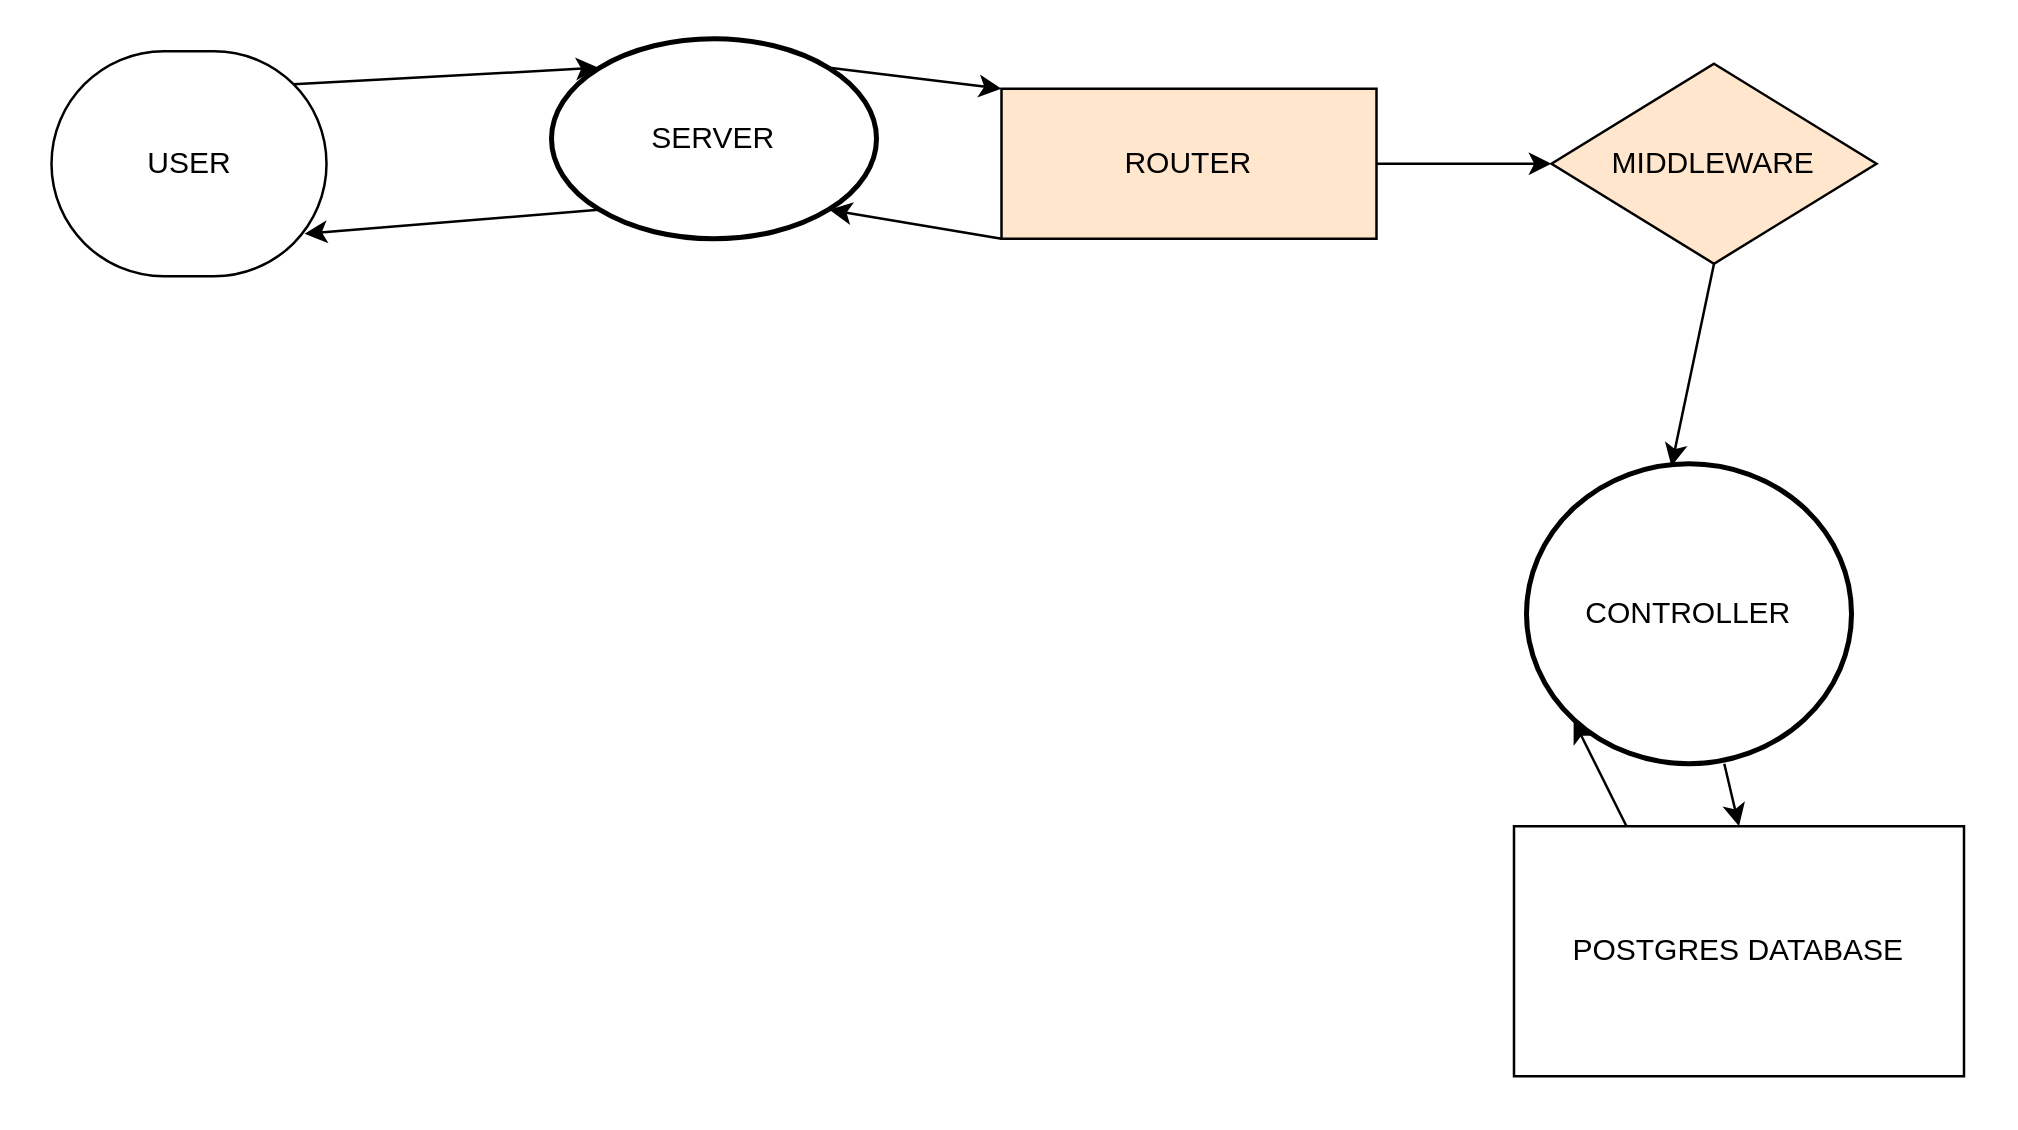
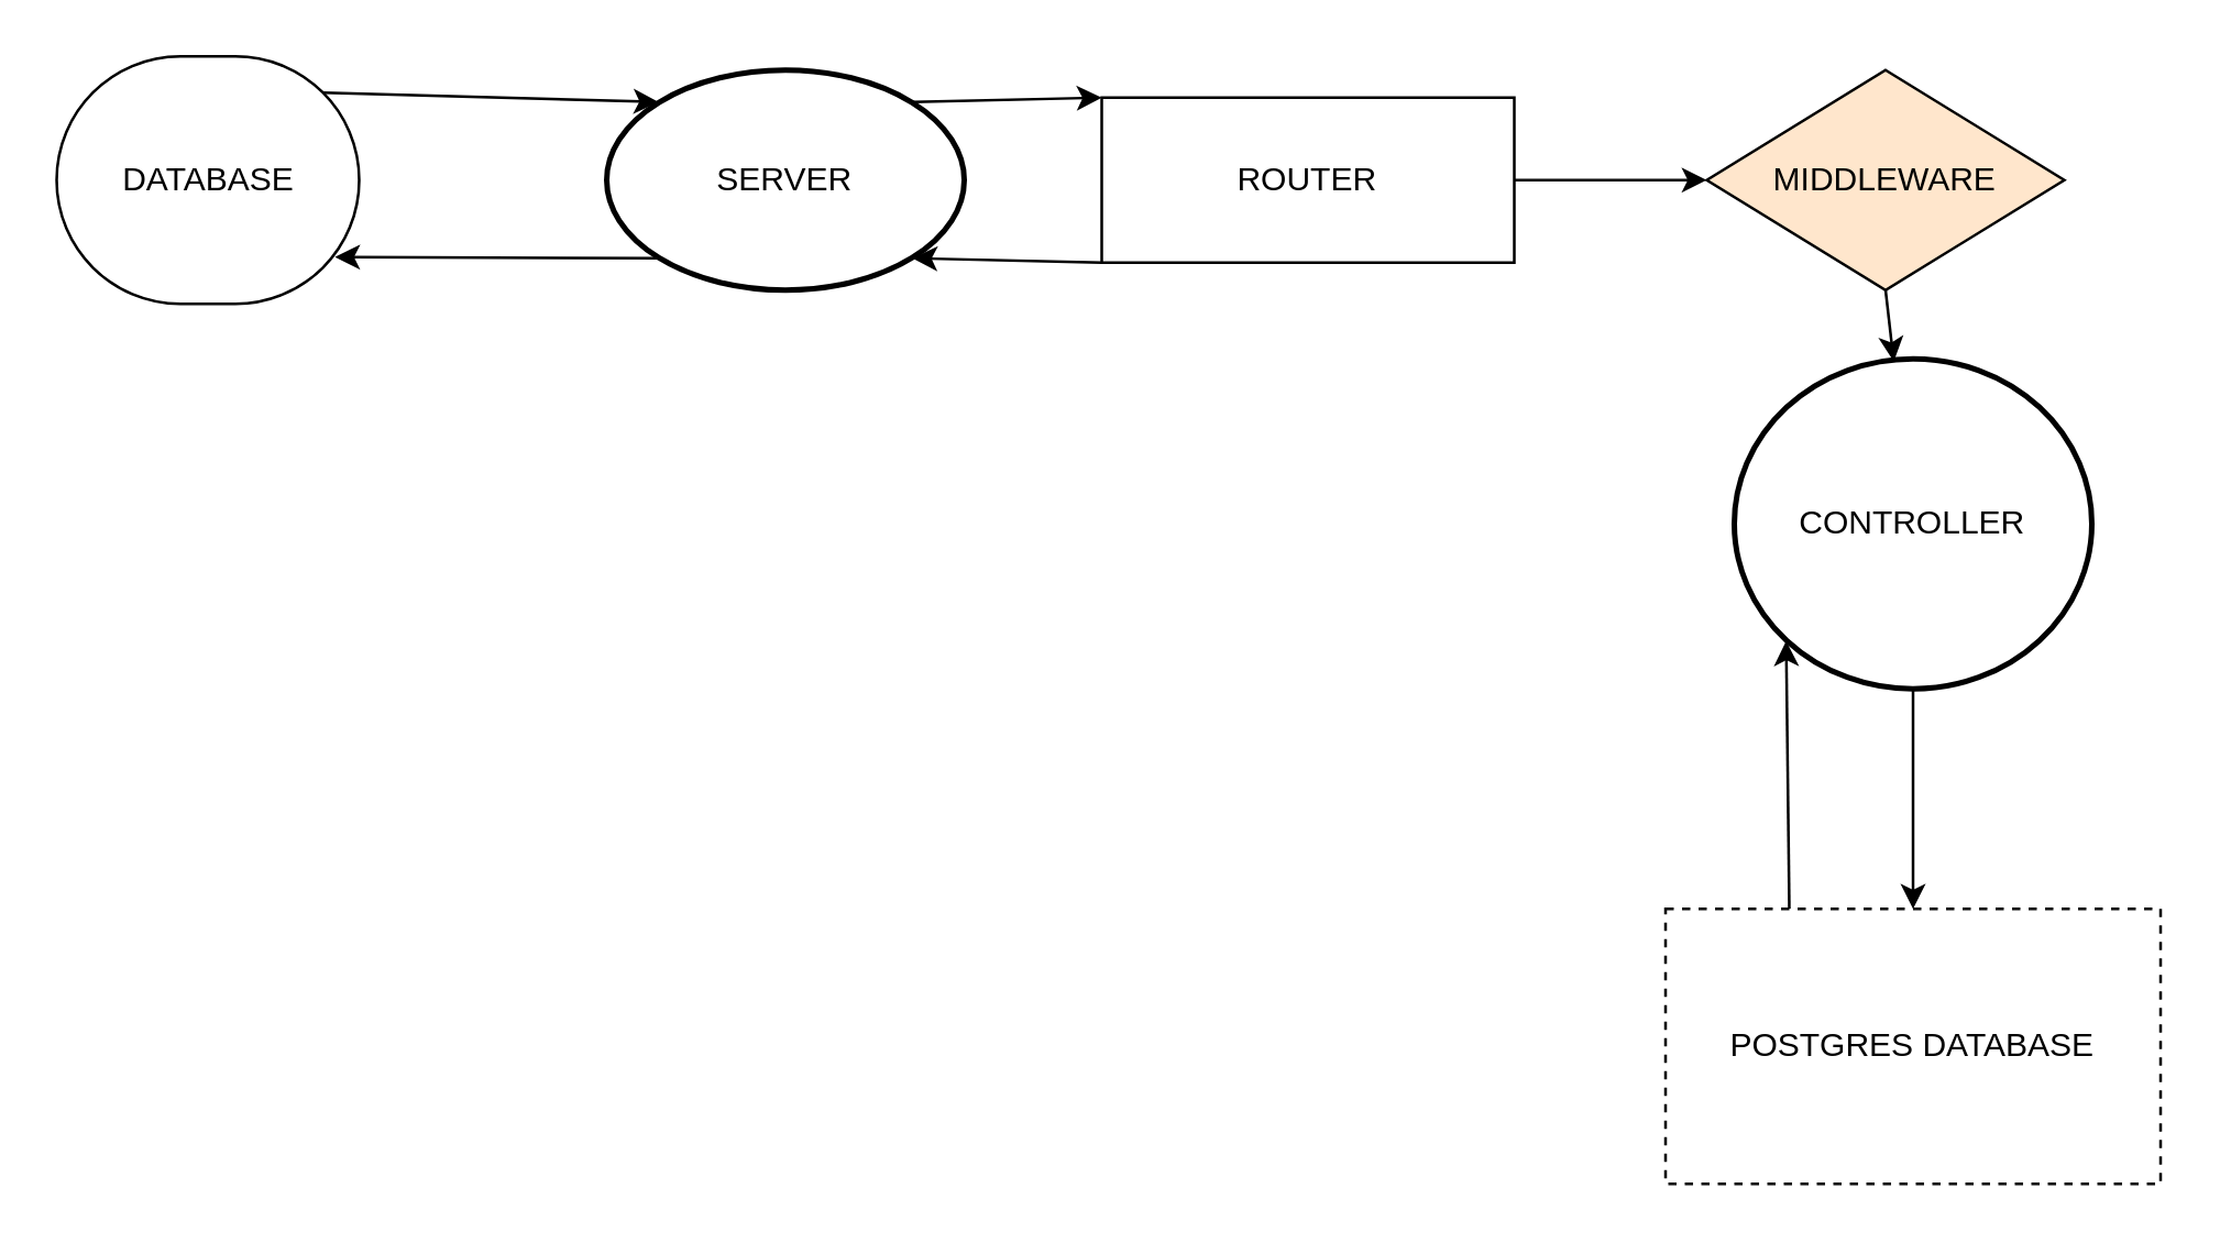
- <mxCell id="4" value="SERVER" style="strokeWidth=2;html=1;shape=mxgraph.flowchart.start_1;whiteSpace=wrap;" vertex="1" parent="1"><mxGeometry x="220" y="15" width="130" height="80" as="geometry" /></mxCell>
+ <mxCell id="4" value="SERVER" style="strokeWidth=2;html=1;shape=mxgraph.flowchart.start_1;whiteSpace=wrap;" vertex="1" parent="1"><mxGeometry x="220" y="25" width="130" height="80" as="geometry" /></mxCell>
- <mxCell id="15" value="USER" style="html=1;dashed=0;whitespace=wrap;shape=mxgraph.dfd.start" vertex="1" parent="1"><mxGeometry x="20" y="20" width="110" height="90" as="geometry" /></mxCell>
+ <mxCell id="15" value="DATABASE" style="html=1;dashed=0;whitespace=wrap;shape=mxgraph.dfd.start" vertex="1" parent="1"><mxGeometry x="20" y="20" width="110" height="90" as="geometry" /></mxCell>
- <mxCell id="7" value="ROUTER" style="whiteSpace=wrap;html=1;fillColor=#ffe6cc;" vertex="1" parent="1"><mxGeometry x="400" y="35" width="150" height="60" as="geometry" /></mxCell>
+ <mxCell id="7" value="ROUTER" style="whiteSpace=wrap;html=1;" vertex="1" parent="1"><mxGeometry x="400" y="35" width="150" height="60" as="geometry" /></mxCell>
- <mxCell id="11" value="CONTROLLER" style="strokeWidth=2;html=1;shape=mxgraph.flowchart.start_1;whiteSpace=wrap;" vertex="1" parent="1"><mxGeometry x="610" y="185" width="130" height="120" as="geometry" /></mxCell>
+ <mxCell id="11" value="CONTROLLER" style="strokeWidth=2;html=1;shape=mxgraph.flowchart.start_1;whiteSpace=wrap;" vertex="1" parent="1"><mxGeometry x="630" y="130" width="130" height="120" as="geometry" /></mxCell>
- <mxCell id="13" value="POSTGRES DATABASE" style="whiteSpace=wrap;html=1;" vertex="1" parent="1"><mxGeometry x="605" y="330" width="180" height="100" as="geometry" /></mxCell>
+ <mxCell id="13" value="POSTGRES DATABASE" style="whiteSpace=wrap;html=1;dashed=1;" vertex="1" parent="1"><mxGeometry x="605" y="330" width="180" height="100" as="geometry" /></mxCell>
